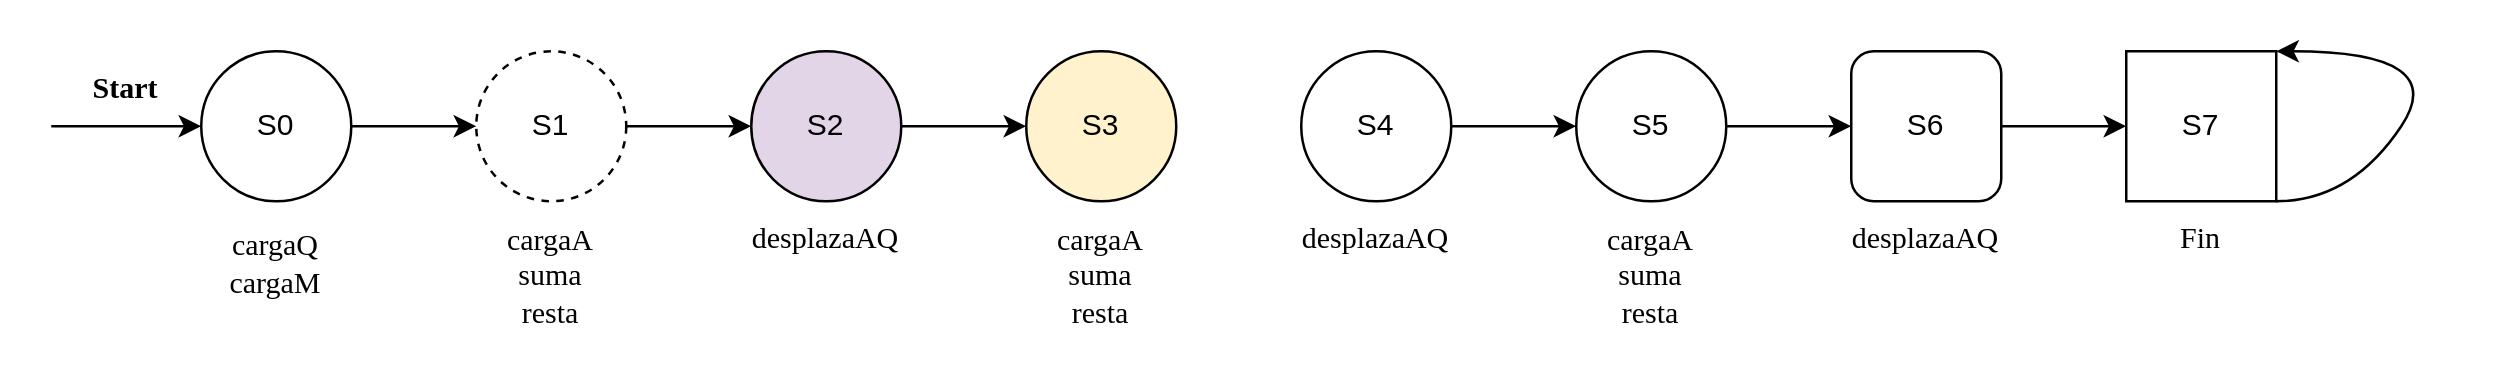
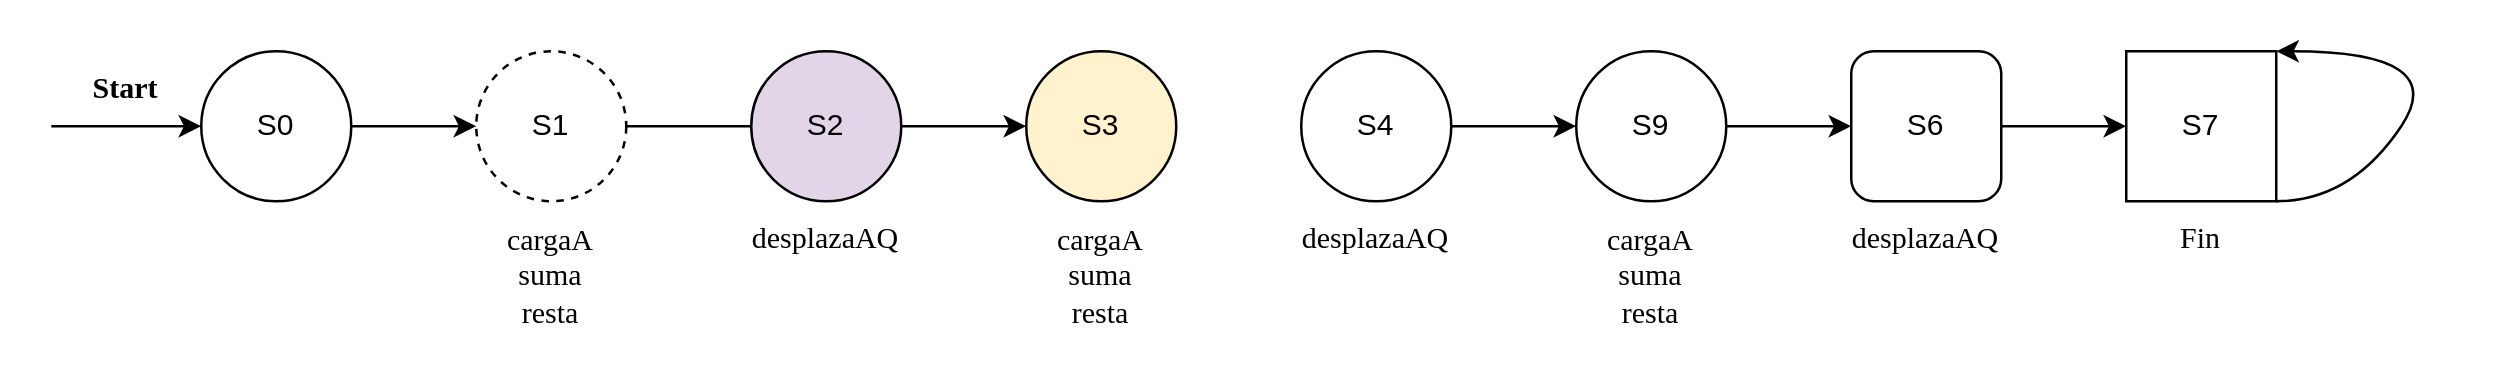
- <mxCell id="4" style="edgeStyle=orthogonalEdgeStyle;rounded=0;orthogonalLoop=1;jettySize=auto;html=1;entryX=0;entryY=0.5;entryDx=0;entryDy=0;fontFamily=Lucida Console;" edge="1" parent="1" source="5" target="14"><mxGeometry relative="1" as="geometry" /></mxCell>
+ <mxCell id="4" style="edgeStyle=orthogonalEdgeStyle;rounded=0;orthogonalLoop=1;jettySize=auto;html=1;entryX=0;entryY=0.5;entryDx=0;entryDy=0;fontFamily=Lucida Console;endArrow=none;" edge="1" parent="1" source="5" target="14"><mxGeometry relative="1" as="geometry" /></mxCell>
- <mxCell id="9" value="S5" style="ellipse;whiteSpace=wrap;html=1;aspect=fixed;" vertex="1" parent="1"><mxGeometry x="630" y="20" width="60" height="60" as="geometry" /></mxCell>
+ <mxCell id="9" value="S9" style="ellipse;whiteSpace=wrap;html=1;aspect=fixed;" vertex="1" parent="1"><mxGeometry x="630" y="20" width="60" height="60" as="geometry" /></mxCell>
- <mxCell id="19" value="cargaQ&lt;br&gt;cargaM" style="text;html=1;strokeColor=none;fillColor=none;align=center;verticalAlign=middle;whiteSpace=wrap;rounded=0;fontFamily=Lucida Console;" vertex="1" parent="1"><mxGeometry x="80" y="90" width="60" height="30" as="geometry" /></mxCell>
